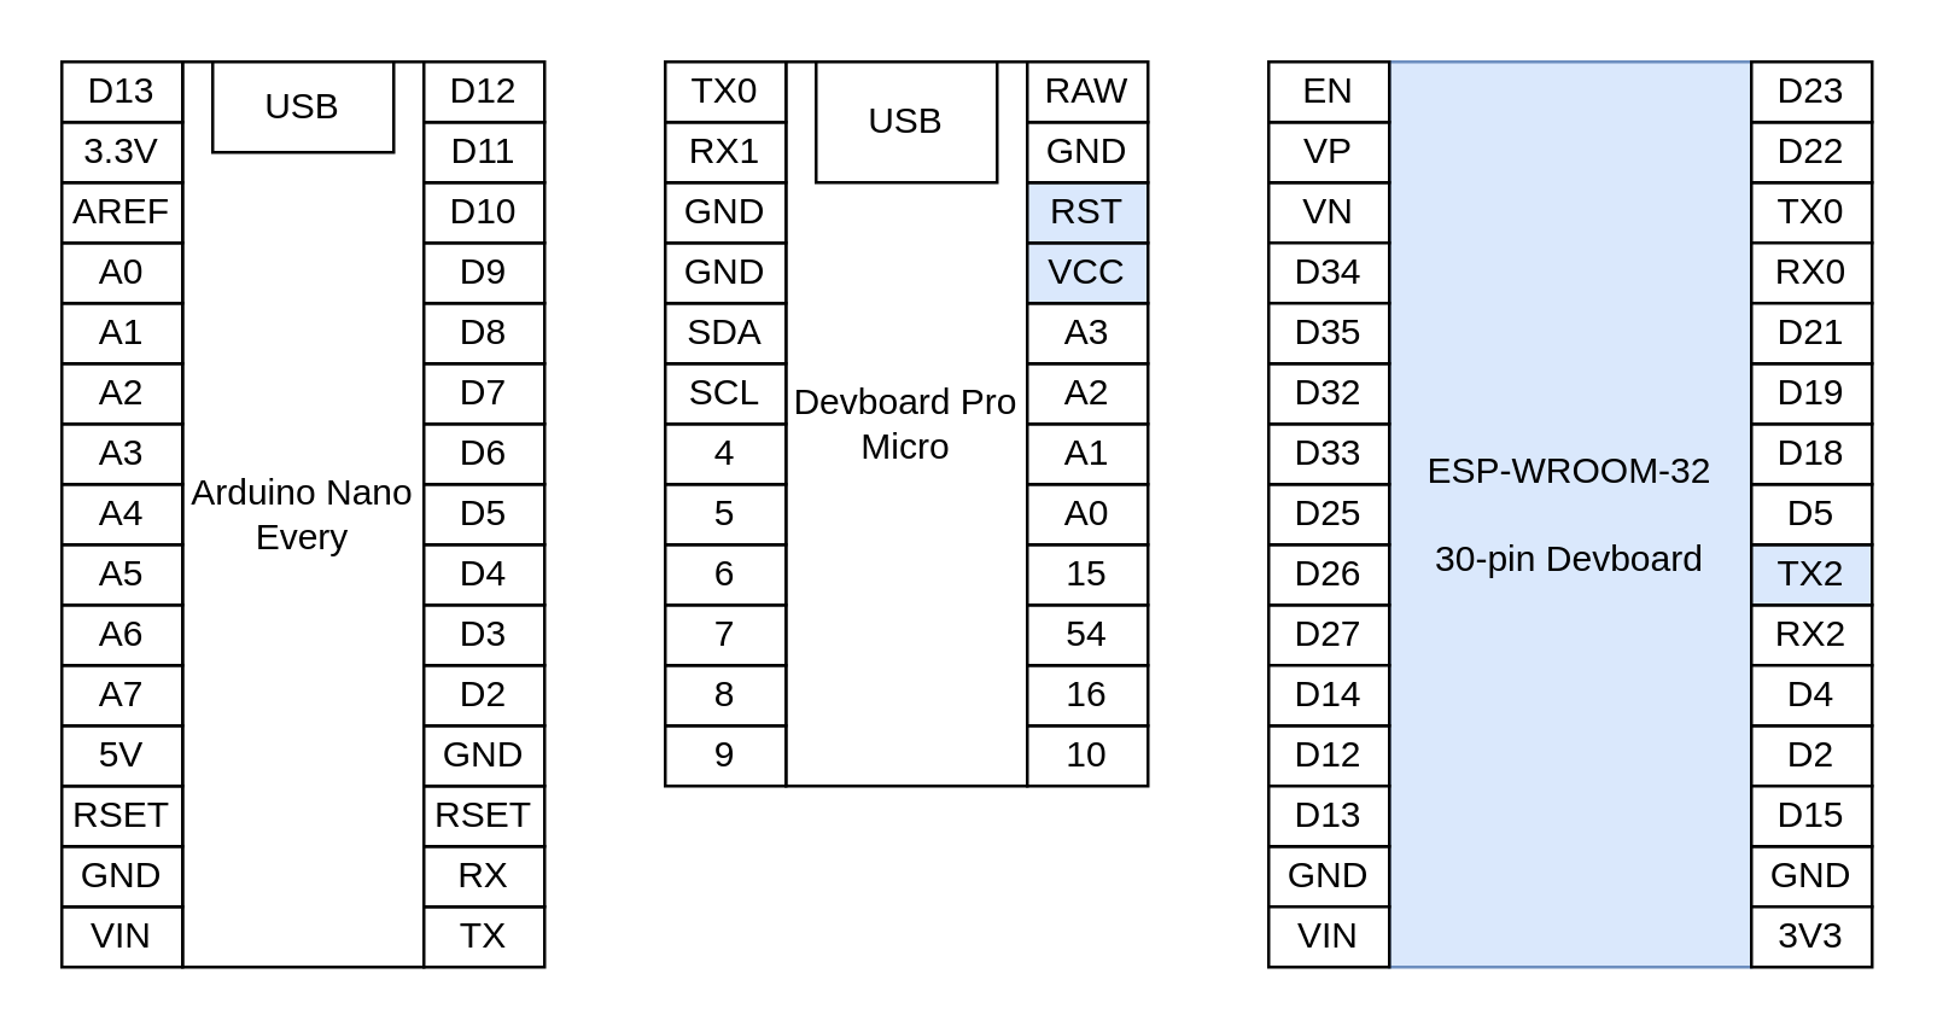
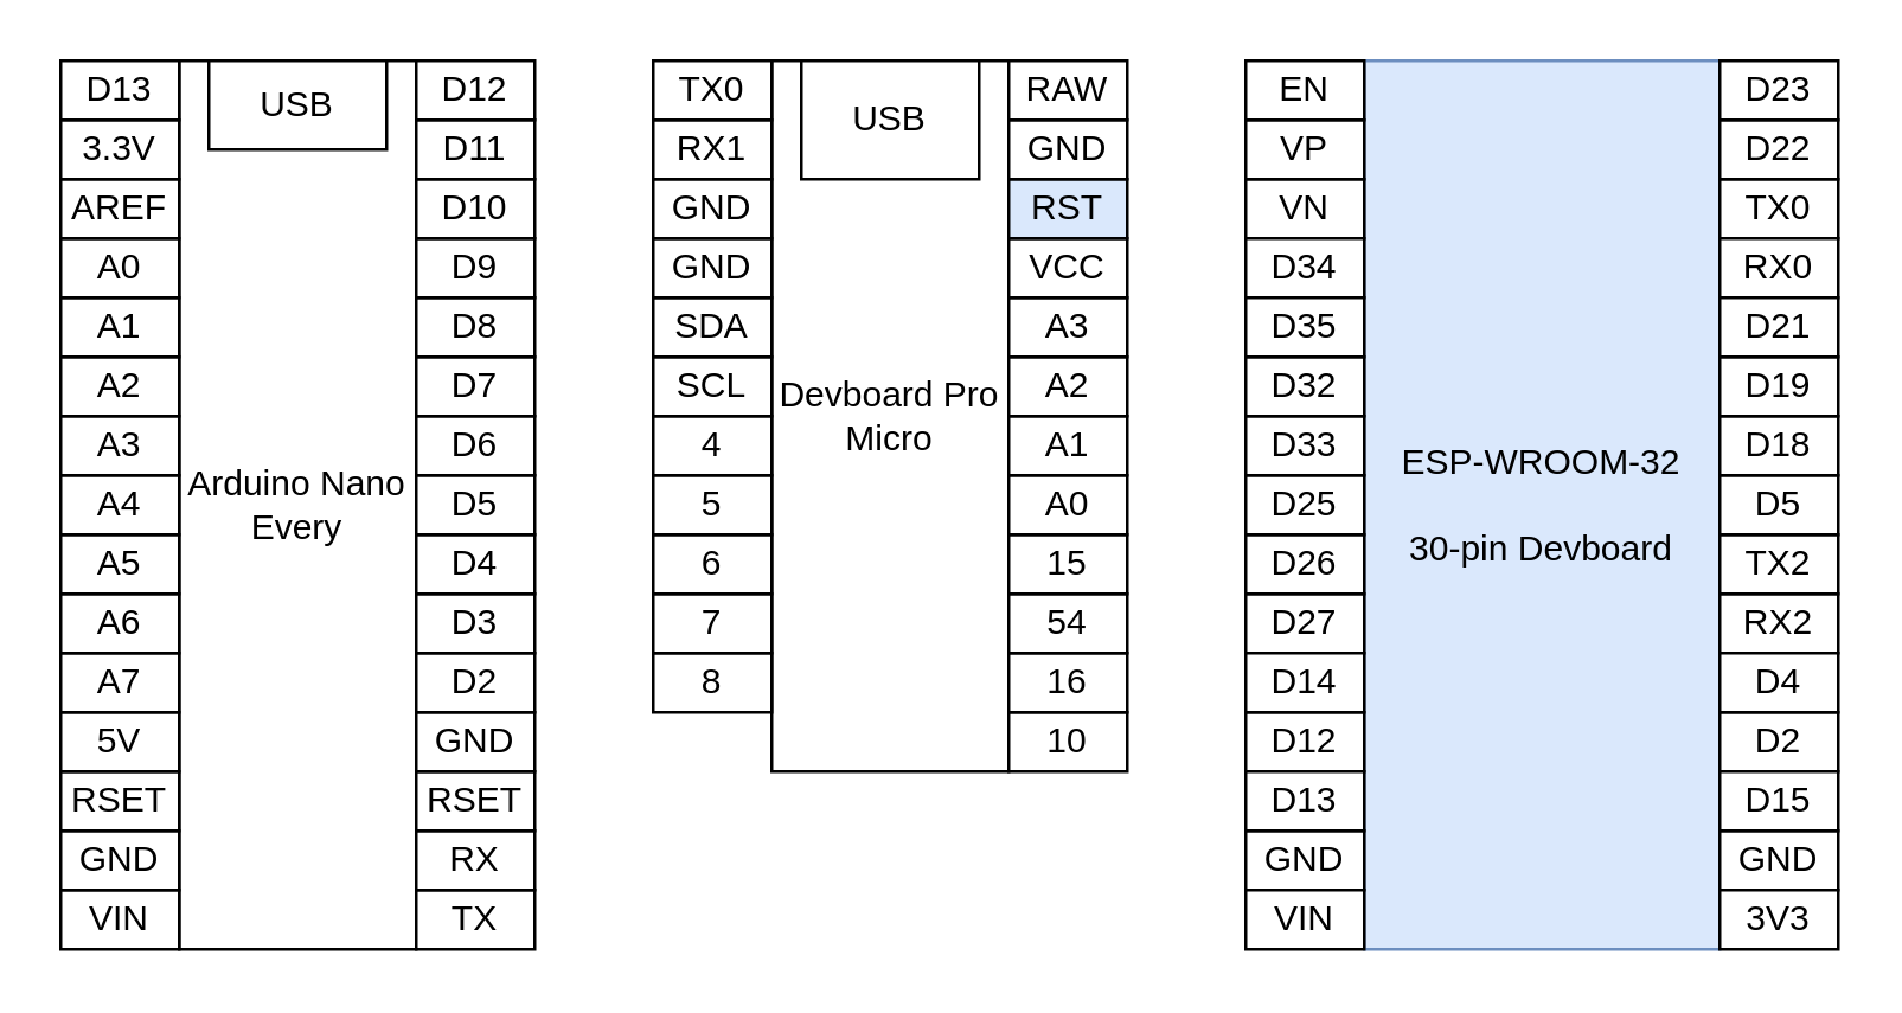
- <mxCell id="56" value="VCC" style="rounded=0;whiteSpace=wrap;html=1;fillColor=#dae8fc;" vertex="1" parent="34"><mxGeometry x="120" y="60" width="40" height="20" as="geometry" /></mxCell>
+ <mxCell id="56" value="VCC" style="rounded=0;whiteSpace=wrap;html=1;" vertex="1" parent="34"><mxGeometry x="120" y="60" width="40" height="20" as="geometry" /></mxCell>
- <mxCell id="79" value="TX2" style="rounded=0;whiteSpace=wrap;html=1;rotation=0;fillColor=#dae8fc;" vertex="1" parent="61"><mxGeometry x="160" y="160" width="40" height="20" as="geometry" /></mxCell>
+ <mxCell id="79" value="TX2" style="rounded=0;whiteSpace=wrap;html=1;rotation=0;" vertex="1" parent="61"><mxGeometry x="160" y="160" width="40" height="20" as="geometry" /></mxCell>
- <mxCell id="36" value="9" style="rounded=0;whiteSpace=wrap;html=1;" vertex="1" parent="34"><mxGeometry y="220" width="40" height="20" as="geometry" /></mxCell>
